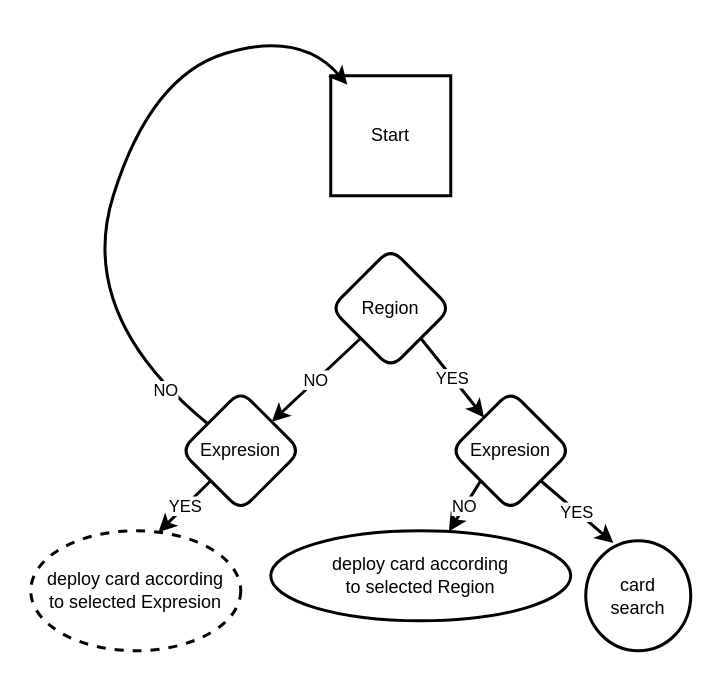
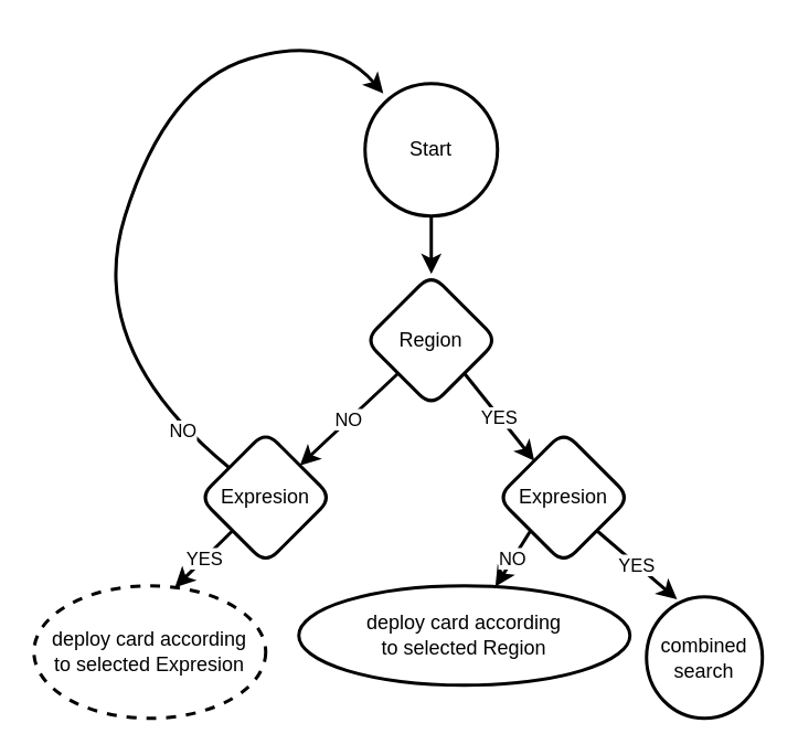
- <mxCell id="14" value="Start" style="whiteSpace=wrap;html=1;aspect=fixed;fillColor=none;strokeWidth=2;rounded=0;" vertex="1" parent="1"><mxGeometry x="220" y="50" width="80" height="80" as="geometry" /></mxCell>
+ <mxCell id="14" value="Start" style="ellipse;whiteSpace=wrap;html=1;aspect=fixed;rounded=1;fillColor=none;strokeWidth=2;" vertex="1" parent="1"><mxGeometry x="220" y="50" width="80" height="80" as="geometry" /></mxCell>
+ <mxCell id="13" style="edgeStyle=none;html=1;exitX=0.5;exitY=1;exitDx=0;exitDy=0;entryX=0.5;entryY=0;entryDx=0;entryDy=0;rounded=1;fillColor=none;strokeWidth=2;" edge="1" parent="1" source="14" target="4"><mxGeometry relative="1" as="geometry" /></mxCell>
- <mxCell id="8" value="card&lt;br&gt;search" style="ellipse;whiteSpace=wrap;html=1;rounded=1;fillColor=none;strokeWidth=2;" vertex="1" parent="1"><mxGeometry x="390" y="360" width="70" height="73.33" as="geometry" /></mxCell>
+ <mxCell id="8" value="combined&lt;br&gt;search" style="ellipse;whiteSpace=wrap;html=1;rounded=1;fillColor=none;strokeWidth=2;" vertex="1" parent="1"><mxGeometry x="390" y="360" width="70" height="73.33" as="geometry" /></mxCell>
